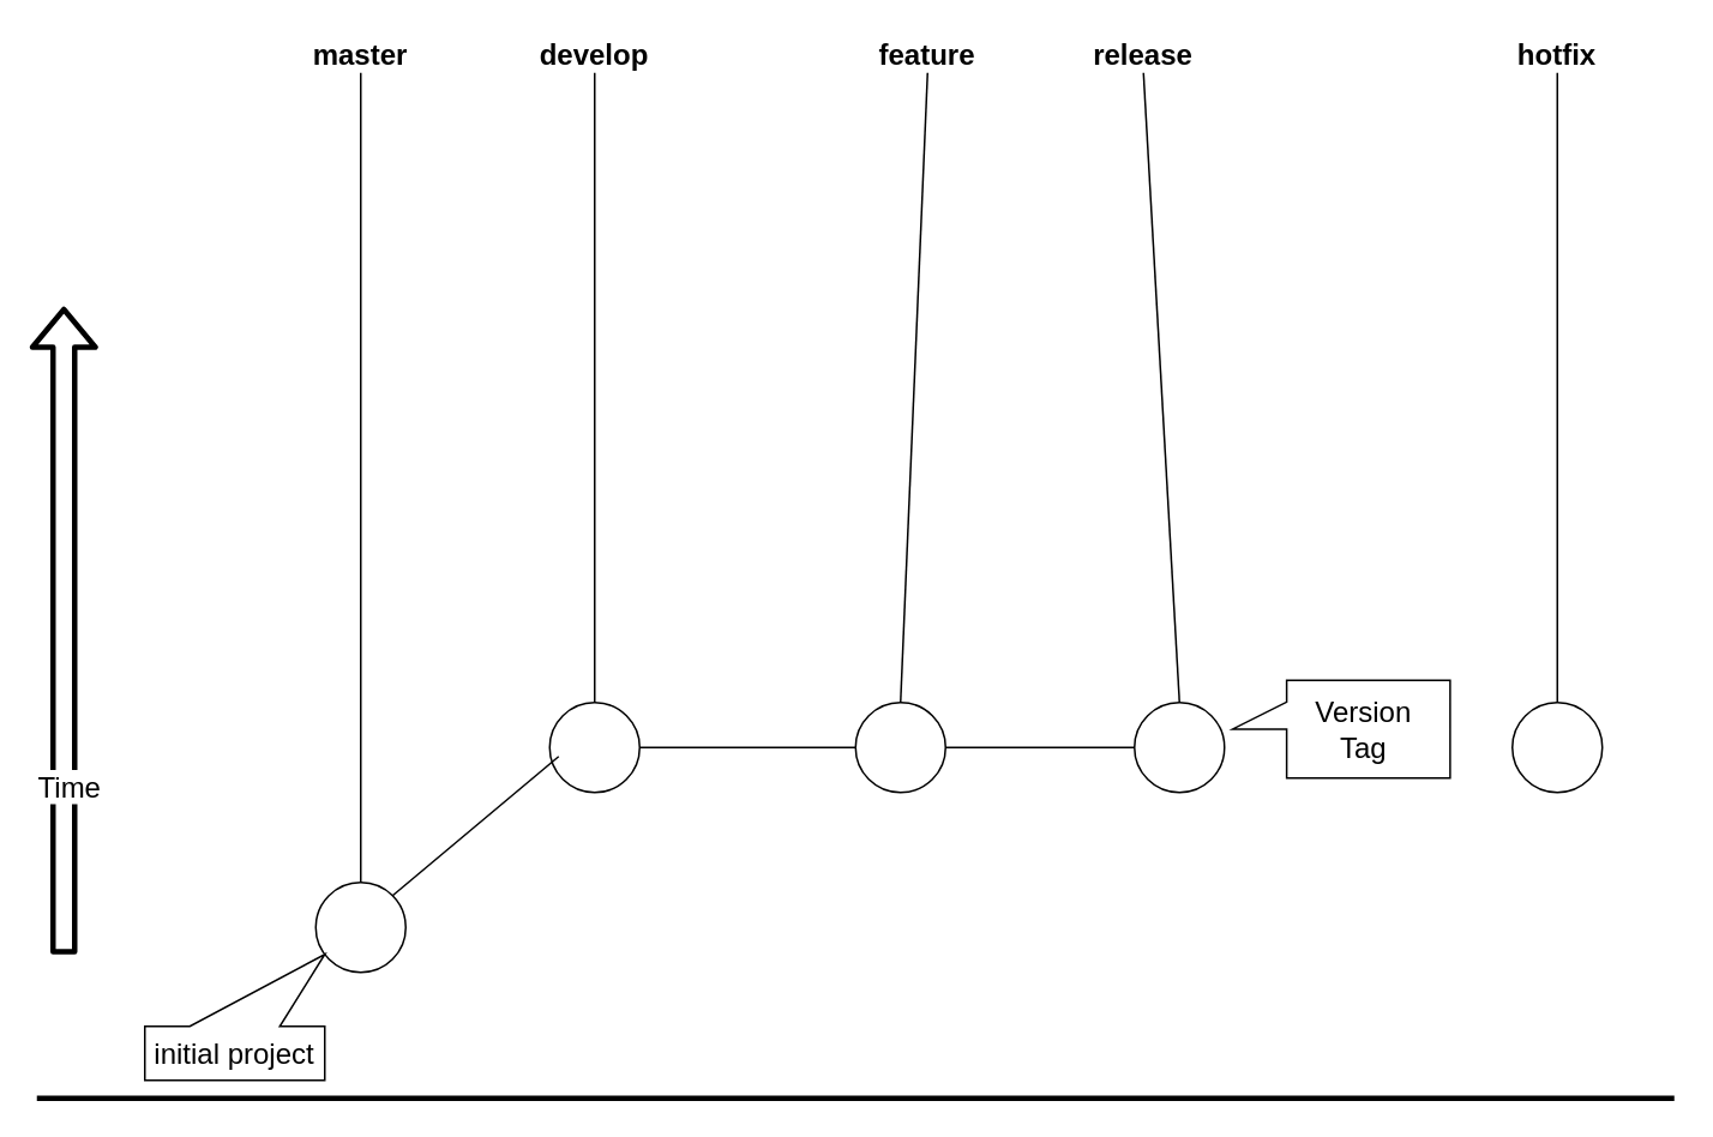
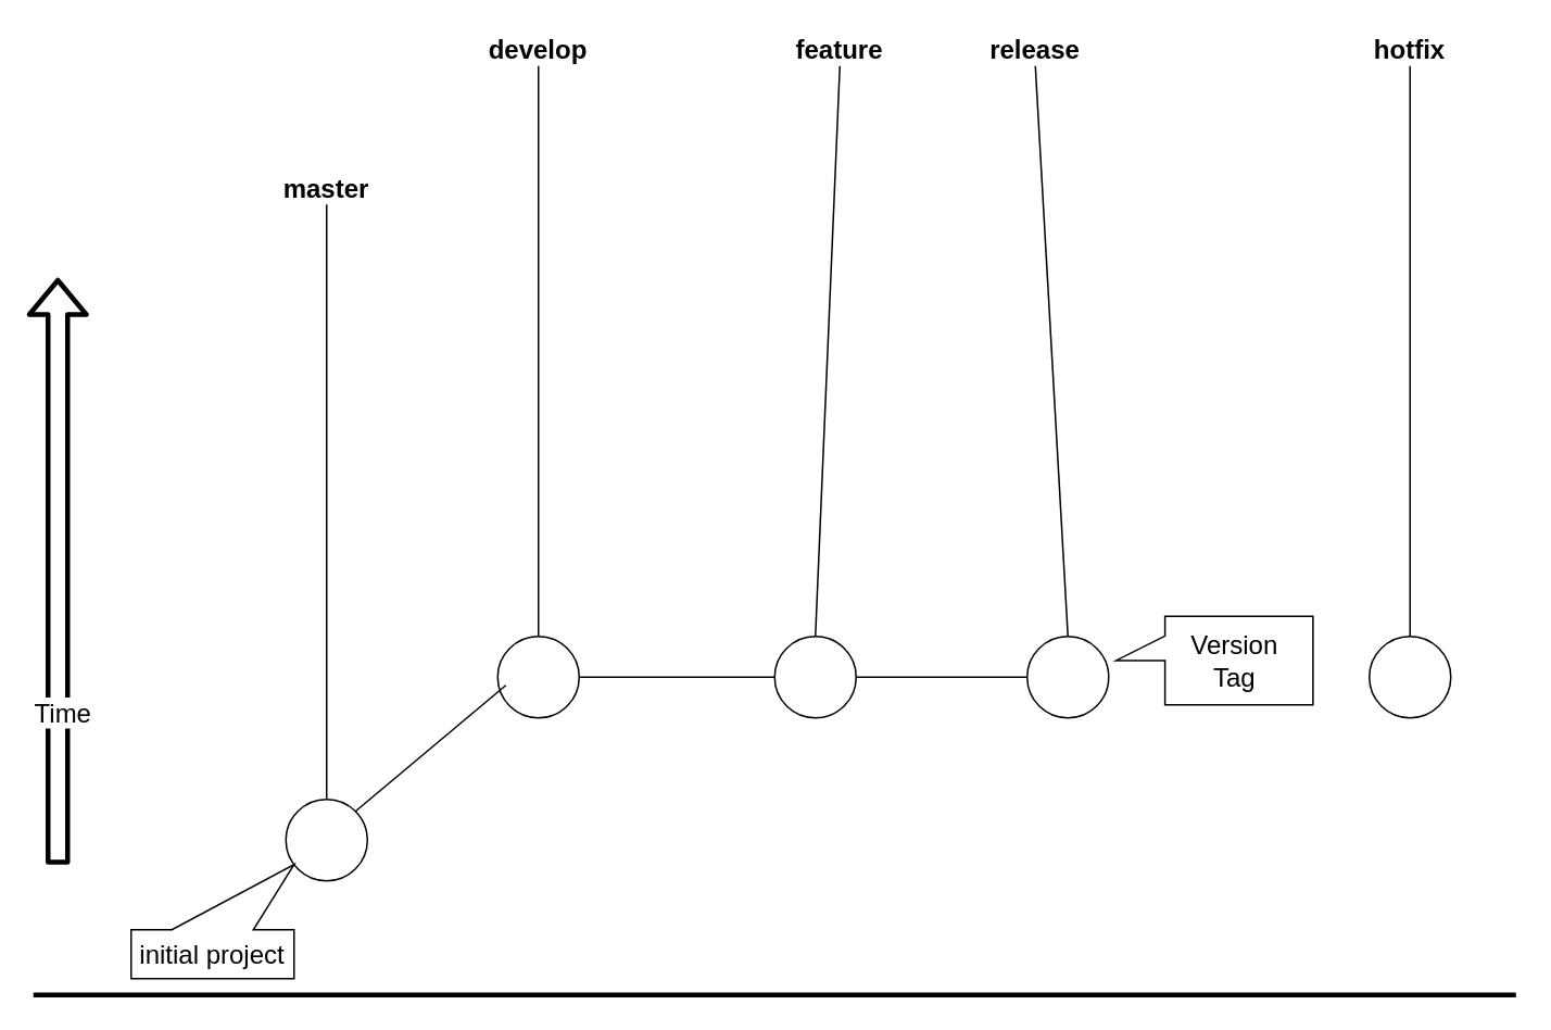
- <mxCell id="3" value="master" style="text;html=1;strokeColor=none;fillColor=none;align=center;verticalAlign=middle;whiteSpace=wrap;rounded=0;fontSize=16;fontStyle=1" vertex="1" parent="1"><mxGeometry x="180" y="20" width="40" height="20" as="geometry" /></mxCell>
+ <mxCell id="3" value="master" style="text;html=1;strokeColor=none;fillColor=none;align=center;verticalAlign=middle;whiteSpace=wrap;rounded=0;fontSize=16;fontStyle=1" vertex="1" parent="1"><mxGeometry x="180" y="105" width="40" height="20" as="geometry" /></mxCell>
